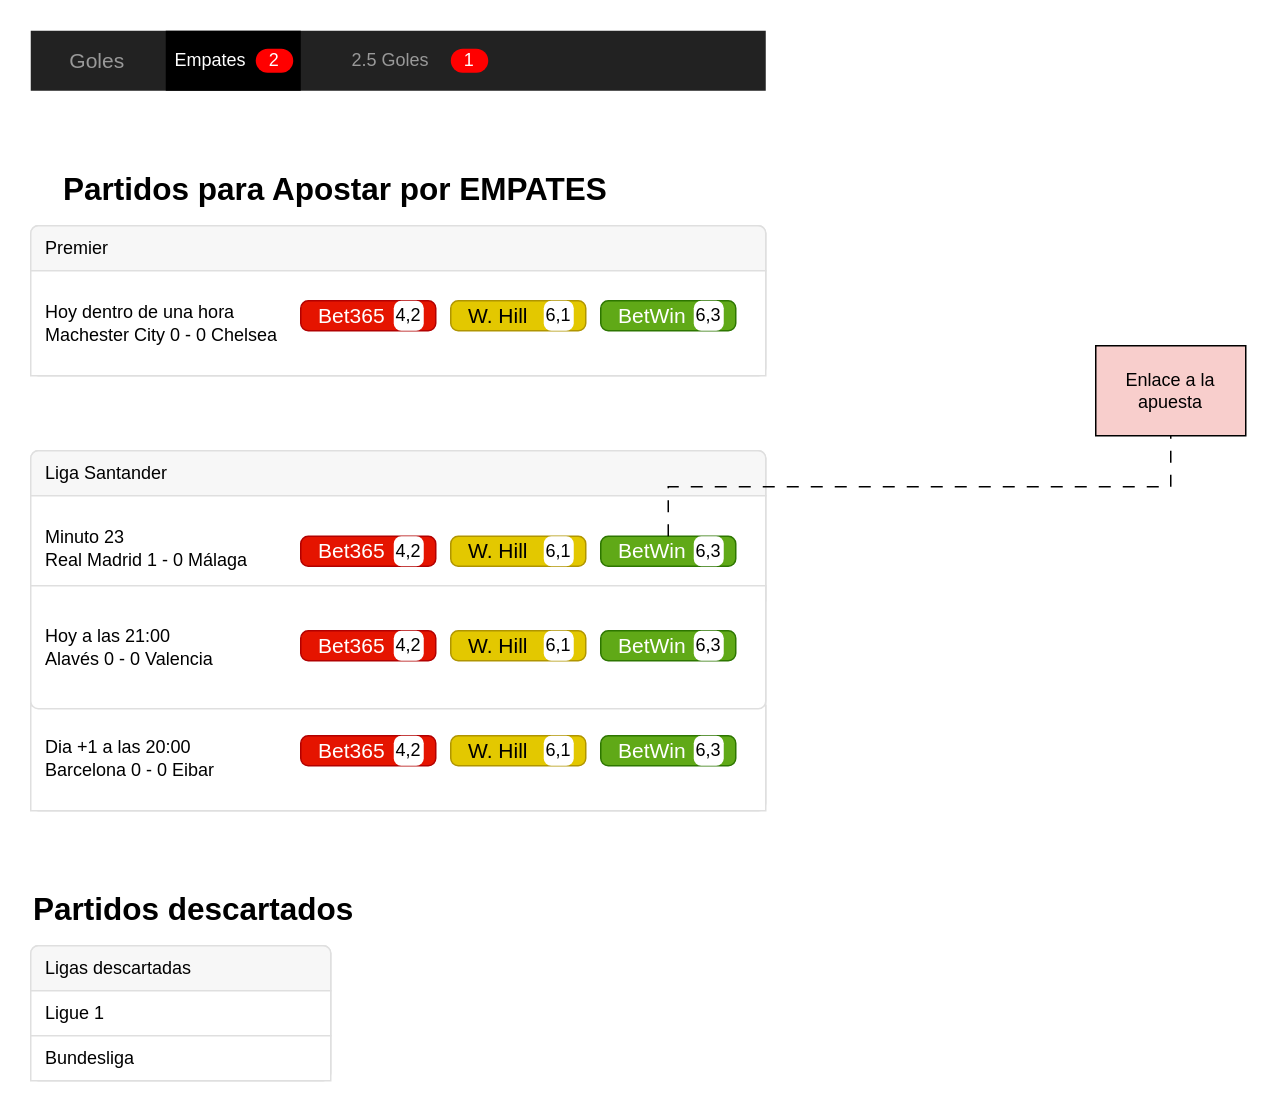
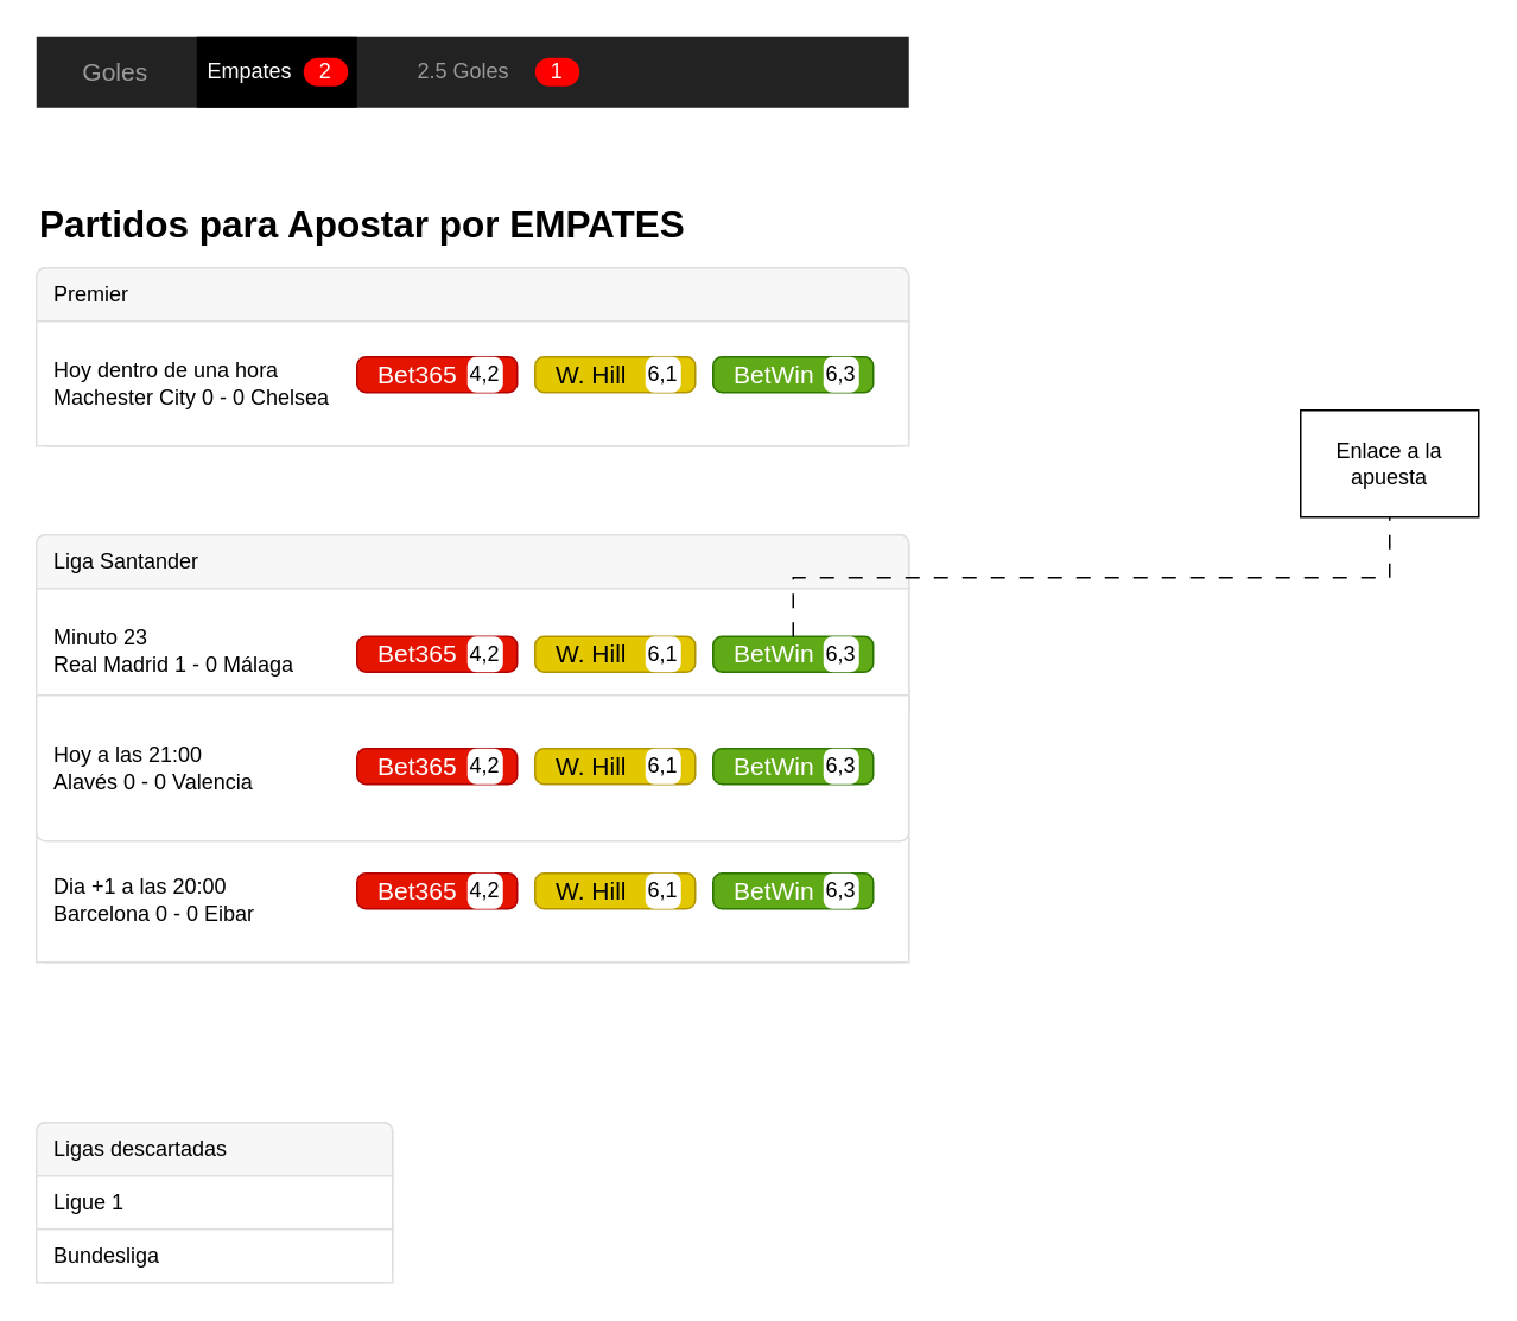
- <mxCell id="44" value="&lt;div align=&quot;left&quot;&gt;&lt;font style=&quot;font-size: 21px;&quot;&gt;&lt;b&gt;Partidos para Apostar por EMPATES&lt;/b&gt;&lt;/font&gt;&lt;/div&gt;" style="text;html=1;strokeColor=none;fillColor=none;align=left;verticalAlign=middle;whiteSpace=wrap;rounded=0;" vertex="1" parent="1"><mxGeometry x="40" y="110" width="430" height="30" as="geometry" /></mxCell>
+ <mxCell id="44" value="&lt;div align=&quot;left&quot;&gt;&lt;font style=&quot;font-size: 21px;&quot;&gt;&lt;b&gt;Partidos para Apostar por EMPATES&lt;/b&gt;&lt;/font&gt;&lt;/div&gt;" style="text;html=1;strokeColor=none;fillColor=none;align=left;verticalAlign=middle;whiteSpace=wrap;rounded=0;" vertex="1" parent="1"><mxGeometry x="20" y="110" width="430" height="30" as="geometry" /></mxCell>
- <mxCell id="46" value="Enlace a la apuesta" style="whiteSpace=wrap;html=1;align=center;verticalAlign=middle;treeFolding=1;treeMoving=1;newEdgeStyle={&quot;edgeStyle&quot;:&quot;elbowEdgeStyle&quot;,&quot;startArrow&quot;:&quot;none&quot;,&quot;endArrow&quot;:&quot;none&quot;};fillColor=#f8cecc;" vertex="1" parent="1"><mxGeometry x="730" y="230" width="100" height="60" as="geometry" /></mxCell>
+ <mxCell id="46" value="Enlace a la apuesta" style="whiteSpace=wrap;html=1;align=center;verticalAlign=middle;treeFolding=1;treeMoving=1;newEdgeStyle={&quot;edgeStyle&quot;:&quot;elbowEdgeStyle&quot;,&quot;startArrow&quot;:&quot;none&quot;,&quot;endArrow&quot;:&quot;none&quot;};" vertex="1" parent="1"><mxGeometry x="730" y="230" width="100" height="60" as="geometry" /></mxCell>
- <mxCell id="45" value="&lt;div align=&quot;left&quot;&gt;&lt;font style=&quot;font-size: 21px;&quot;&gt;&lt;b&gt;Partidos descartados&lt;br&gt;&lt;/b&gt;&lt;/font&gt;&lt;/div&gt;" style="text;html=1;strokeColor=none;fillColor=none;align=left;verticalAlign=middle;whiteSpace=wrap;rounded=0;" vertex="1" parent="1"><mxGeometry x="20" y="590" width="430" height="30" as="geometry" /></mxCell>
